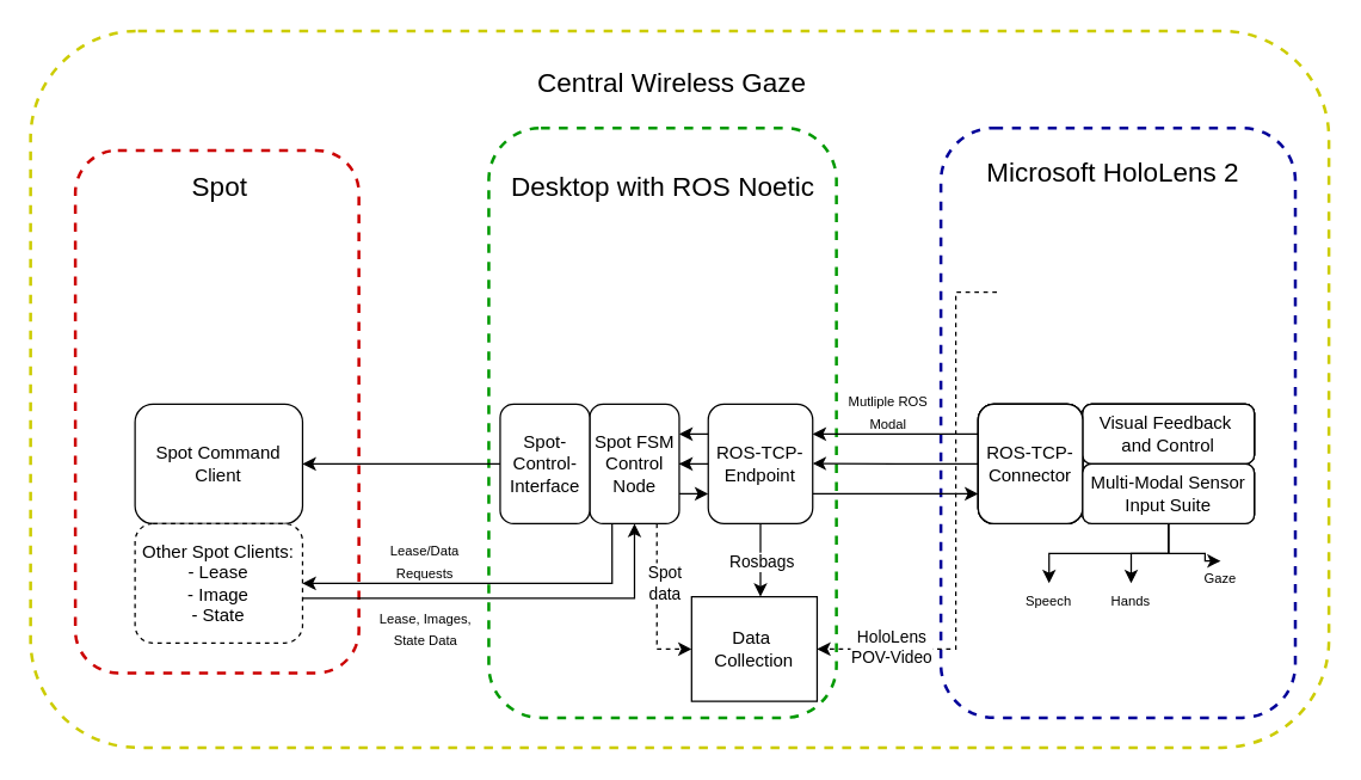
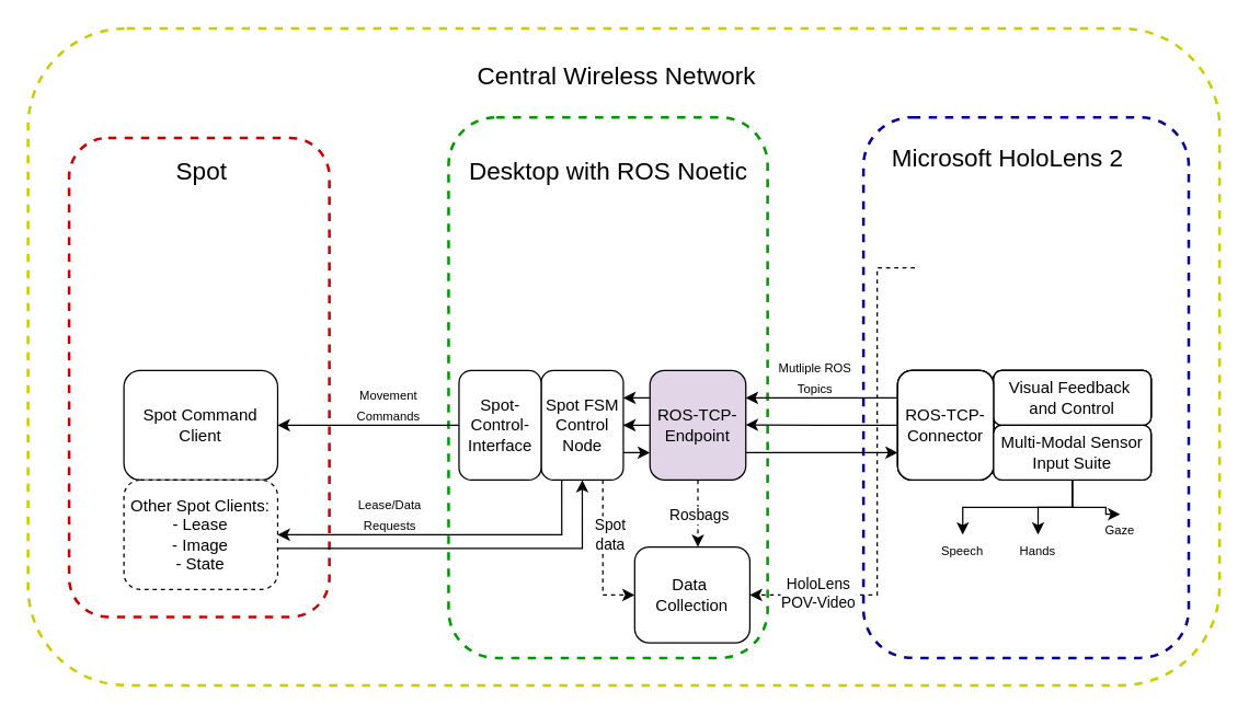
- <mxCell id="11" value="&lt;font style=&quot;font-size: 18px;&quot;&gt;Central Wireless Gaze&lt;br&gt;&lt;/font&gt;" style="text;html=1;strokeColor=none;fillColor=none;align=center;verticalAlign=middle;whiteSpace=wrap;rounded=0;" parent="1" vertex="1"><mxGeometry x="340" y="40" width="220" height="30" as="geometry" /></mxCell>
+ <mxCell id="11" value="&lt;font style=&quot;font-size: 18px;&quot;&gt;Central Wireless Network&lt;br&gt;&lt;/font&gt;" style="text;html=1;strokeColor=none;fillColor=none;align=center;verticalAlign=middle;whiteSpace=wrap;rounded=0;" parent="1" vertex="1"><mxGeometry x="340" y="40" width="220" height="30" as="geometry" /></mxCell>
- <mxCell id="21" value="&lt;font style=&quot;font-size: 18px;&quot;&gt;Microsoft HoloLens 2&lt;/font&gt;" style="text;html=1;strokeColor=none;fillColor=none;align=center;verticalAlign=middle;whiteSpace=wrap;rounded=0;" parent="1" vertex="1"><mxGeometry x="652.5" y="100" width="185" height="30" as="geometry" /></mxCell>
+ <mxCell id="21" value="&lt;font style=&quot;font-size: 18px;&quot;&gt;Microsoft HoloLens 2&lt;/font&gt;" style="text;html=1;strokeColor=none;fillColor=none;align=center;verticalAlign=middle;whiteSpace=wrap;rounded=0;" parent="1" vertex="1"><mxGeometry x="642.5" y="100" width="185" height="30" as="geometry" /></mxCell>
- <mxCell id="24" value="&lt;font style=&quot;font-size: 9px;&quot;&gt;Mutliple ROS Modal&lt;/font&gt;" style="text;html=1;strokeColor=none;fillColor=none;align=center;verticalAlign=middle;whiteSpace=wrap;rounded=0;" parent="1" vertex="1"><mxGeometry x="560" y="260" width="70" height="30" as="geometry" /></mxCell>
+ <mxCell id="24" value="&lt;font style=&quot;font-size: 9px;&quot;&gt;Mutliple ROS Topics&lt;/font&gt;" style="text;html=1;strokeColor=none;fillColor=none;align=center;verticalAlign=middle;whiteSpace=wrap;rounded=0;" parent="1" vertex="1"><mxGeometry x="560" y="260" width="70" height="30" as="geometry" /></mxCell>
+ <mxCell id="42" value="&lt;font style=&quot;font-size: 9px;&quot;&gt;Movement Commands&lt;/font&gt;" style="text;html=1;strokeColor=none;fillColor=none;align=center;verticalAlign=middle;whiteSpace=wrap;rounded=0;" parent="1" vertex="1"><mxGeometry x="249" y="280" width="69.08" height="30" as="geometry" /></mxCell>
- <mxCell id="16" value="ROS-TCP-Endpoint" style="rounded=1;whiteSpace=wrap;html=1;" parent="1" vertex="1"><mxGeometry x="474.1" y="270" width="70" height="80" as="geometry" /></mxCell>
+ <mxCell id="16" value="ROS-TCP-Endpoint" style="rounded=1;whiteSpace=wrap;html=1;fillColor=#e1d5e7;" parent="1" vertex="1"><mxGeometry x="474.1" y="270" width="70" height="80" as="geometry" /></mxCell>
- <mxCell id="14" value="" style="edgeStyle=orthogonalEdgeStyle;html=1;dashed=0;" parent="1" source="16" target="46" edge="1"><mxGeometry relative="1" as="geometry"><Array as="points"><mxPoint x="509" y="380" /><mxPoint x="510" y="380" /></Array></mxGeometry></mxCell>
+ <mxCell id="14" value="" style="edgeStyle=orthogonalEdgeStyle;html=1;dashed=1;" parent="1" source="16" target="46" edge="1"><mxGeometry relative="1" as="geometry"><Array as="points"><mxPoint x="509" y="380" /><mxPoint x="510" y="380" /></Array></mxGeometry></mxCell>
- <mxCell id="44" value="&lt;font style=&quot;font-size: 9px;&quot;&gt;Lease, Images, State Data&lt;/font&gt;" style="text;html=1;strokeColor=none;fillColor=none;align=center;verticalAlign=middle;whiteSpace=wrap;rounded=0;" parent="1" vertex="1"><mxGeometry x="250" y="400" width="70" height="40" as="geometry" /></mxCell>
- <mxCell id="46" value="Data&amp;nbsp; Collection" style="whiteSpace=wrap;html=1;rounded=0;" parent="1" vertex="1"><mxGeometry x="462.95" y="399" width="84.1" height="70" as="geometry" /></mxCell>
+ <mxCell id="46" value="Data&amp;nbsp; Collection" style="rounded=1;whiteSpace=wrap;html=1;" parent="1" vertex="1"><mxGeometry x="462.95" y="399" width="84.1" height="70" as="geometry" /></mxCell>
